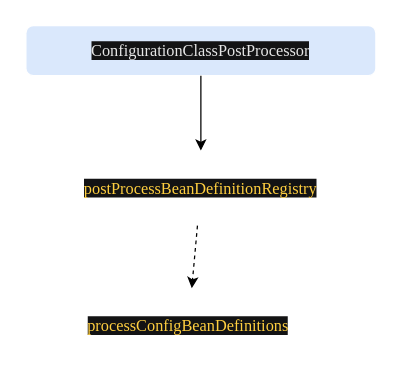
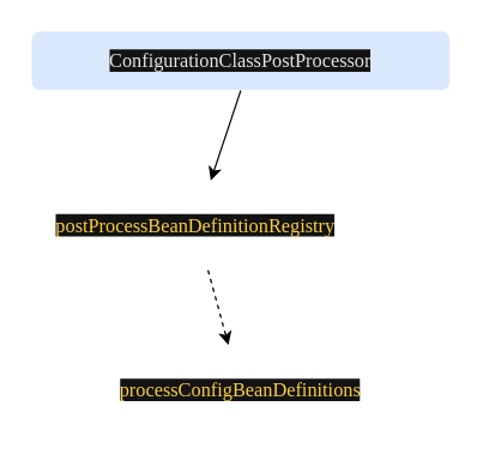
- <mxCell id="4" value="&lt;pre style=&quot;background-color: rgb(19 , 19 , 20) ; color: rgb(235 , 235 , 235) ; font-family: &amp;#34;consolas&amp;#34; ; font-size: 9.8pt&quot;&gt;&lt;span style=&quot;color: rgb(255 , 207 , 64)&quot;&gt;postProcessBeanDefinitionRegistry&lt;/span&gt;&lt;/pre&gt;" style="rounded=0;whiteSpace=wrap;html=1;strokeColor=#FFFFFF;" vertex="1" parent="1"><mxGeometry x="50" y="120" width="220" height="60" as="geometry" /></mxCell>
+ <mxCell id="4" value="&lt;pre style=&quot;background-color: rgb(19 , 19 , 20) ; color: rgb(235 , 235 , 235) ; font-family: &amp;#34;consolas&amp;#34; ; font-size: 9.8pt&quot;&gt;&lt;span style=&quot;color: rgb(255 , 207 , 64)&quot;&gt;postProcessBeanDefinitionRegistry&lt;/span&gt;&lt;/pre&gt;" style="rounded=0;whiteSpace=wrap;html=1;strokeColor=#FFFFFF;" vertex="1" parent="1"><mxGeometry x="20" y="120" width="220" height="60" as="geometry" /></mxCell>
- <mxCell id="3" value="&lt;pre style=&quot;background-color: #131314 ; color: #ebebeb ; font-family: &amp;#34;consolas&amp;#34; ; font-size: 9.8pt&quot;&gt;&lt;span style=&quot;color: #ffcf40&quot;&gt;processConfigBeanDefinitions&lt;/span&gt;&lt;/pre&gt;" style="rounded=0;whiteSpace=wrap;html=1;strokeColor=#FFFFFF;" vertex="1" parent="1"><mxGeometry x="25" y="230" width="250" height="60" as="geometry" /></mxCell>
+ <mxCell id="3" value="&lt;pre style=&quot;background-color: #131314 ; color: #ebebeb ; font-family: &amp;#34;consolas&amp;#34; ; font-size: 9.8pt&quot;&gt;&lt;span style=&quot;color: #ffcf40&quot;&gt;processConfigBeanDefinitions&lt;/span&gt;&lt;/pre&gt;" style="rounded=0;whiteSpace=wrap;html=1;strokeColor=#FFFFFF;" vertex="1" parent="1"><mxGeometry x="35" y="230" width="250" height="60" as="geometry" /></mxCell>
